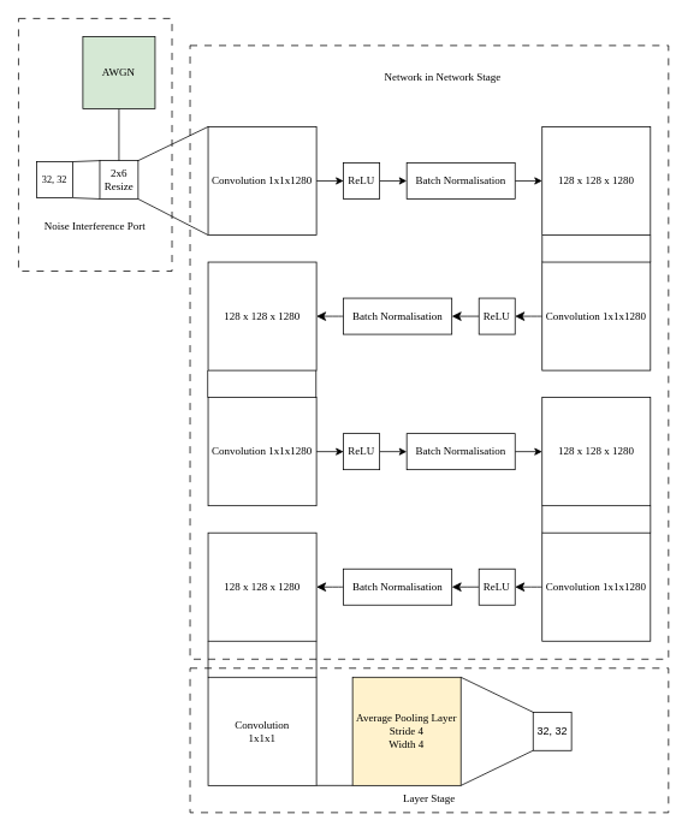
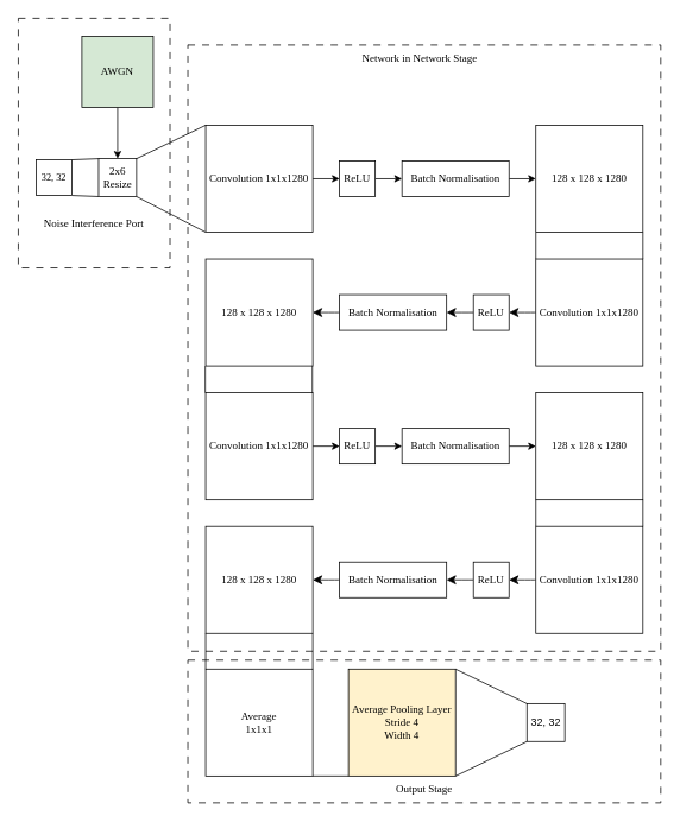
- <mxCell id="22" value="&lt;font face=&quot;Lucida Console&quot;&gt;Network in Network Stage&lt;br&gt;&lt;/font&gt;" style="text;html=1;strokeColor=none;fillColor=none;align=center;verticalAlign=middle;whiteSpace=wrap;rounded=0;" parent="1" vertex="1"><mxGeometry x="370" y="70" width="240" height="30" as="geometry" /></mxCell>
+ <mxCell id="22" value="&lt;font face=&quot;Lucida Console&quot;&gt;Network in Network Stage&lt;br&gt;&lt;/font&gt;" style="text;html=1;strokeColor=none;fillColor=none;align=center;verticalAlign=middle;whiteSpace=wrap;rounded=0;" parent="1" vertex="1"><mxGeometry x="350" y="50" width="240" height="30" as="geometry" /></mxCell>
- <mxCell id="8" style="edgeStyle=orthogonalEdgeStyle;rounded=0;orthogonalLoop=1;jettySize=auto;html=1;exitX=0.5;exitY=1;exitDx=0;exitDy=0;entryX=0.5;entryY=0;entryDx=0;entryDy=0;endArrow=none;" parent="1" source="9" target="7" edge="1"><mxGeometry relative="1" as="geometry" /></mxCell>
+ <mxCell id="8" style="edgeStyle=orthogonalEdgeStyle;rounded=0;orthogonalLoop=1;jettySize=auto;html=1;exitX=0.5;exitY=1;exitDx=0;exitDy=0;entryX=0.5;entryY=0;entryDx=0;entryDy=0;" parent="1" source="9" target="7" edge="1"><mxGeometry relative="1" as="geometry" /></mxCell>
- <mxCell id="48" value="&lt;div&gt;&lt;font face=&quot;Lucida Console&quot;&gt;Convolution &lt;br&gt;&lt;/font&gt;&lt;/div&gt;&lt;div&gt;&lt;font face=&quot;Lucida Console&quot;&gt;1x1x1&lt;br&gt;&lt;/font&gt;&lt;/div&gt;" style="whiteSpace=wrap;html=1;aspect=fixed;" parent="1" vertex="1"><mxGeometry x="230" y="750" width="120" height="120" as="geometry" /></mxCell>
+ <mxCell id="48" value="&lt;div&gt;&lt;font face=&quot;Lucida Console&quot;&gt;Average &lt;br&gt;&lt;/font&gt;&lt;/div&gt;&lt;div&gt;&lt;font face=&quot;Lucida Console&quot;&gt;1x1x1&lt;br&gt;&lt;/font&gt;&lt;/div&gt;" style="whiteSpace=wrap;html=1;aspect=fixed;" parent="1" vertex="1"><mxGeometry x="230" y="750" width="120" height="120" as="geometry" /></mxCell>
- <mxCell id="57" value="&lt;font face=&quot;Lucida Console&quot;&gt;Layer Stage&lt;br&gt;&lt;/font&gt;" style="text;html=1;strokeColor=none;fillColor=none;align=center;verticalAlign=middle;whiteSpace=wrap;rounded=0;" parent="1" vertex="1"><mxGeometry x="355" y="870" width="240" height="30" as="geometry" /></mxCell>
+ <mxCell id="57" value="&lt;font face=&quot;Lucida Console&quot;&gt;Output Stage&lt;br&gt;&lt;/font&gt;" style="text;html=1;strokeColor=none;fillColor=none;align=center;verticalAlign=middle;whiteSpace=wrap;rounded=0;" parent="1" vertex="1"><mxGeometry x="355" y="870" width="240" height="30" as="geometry" /></mxCell>
